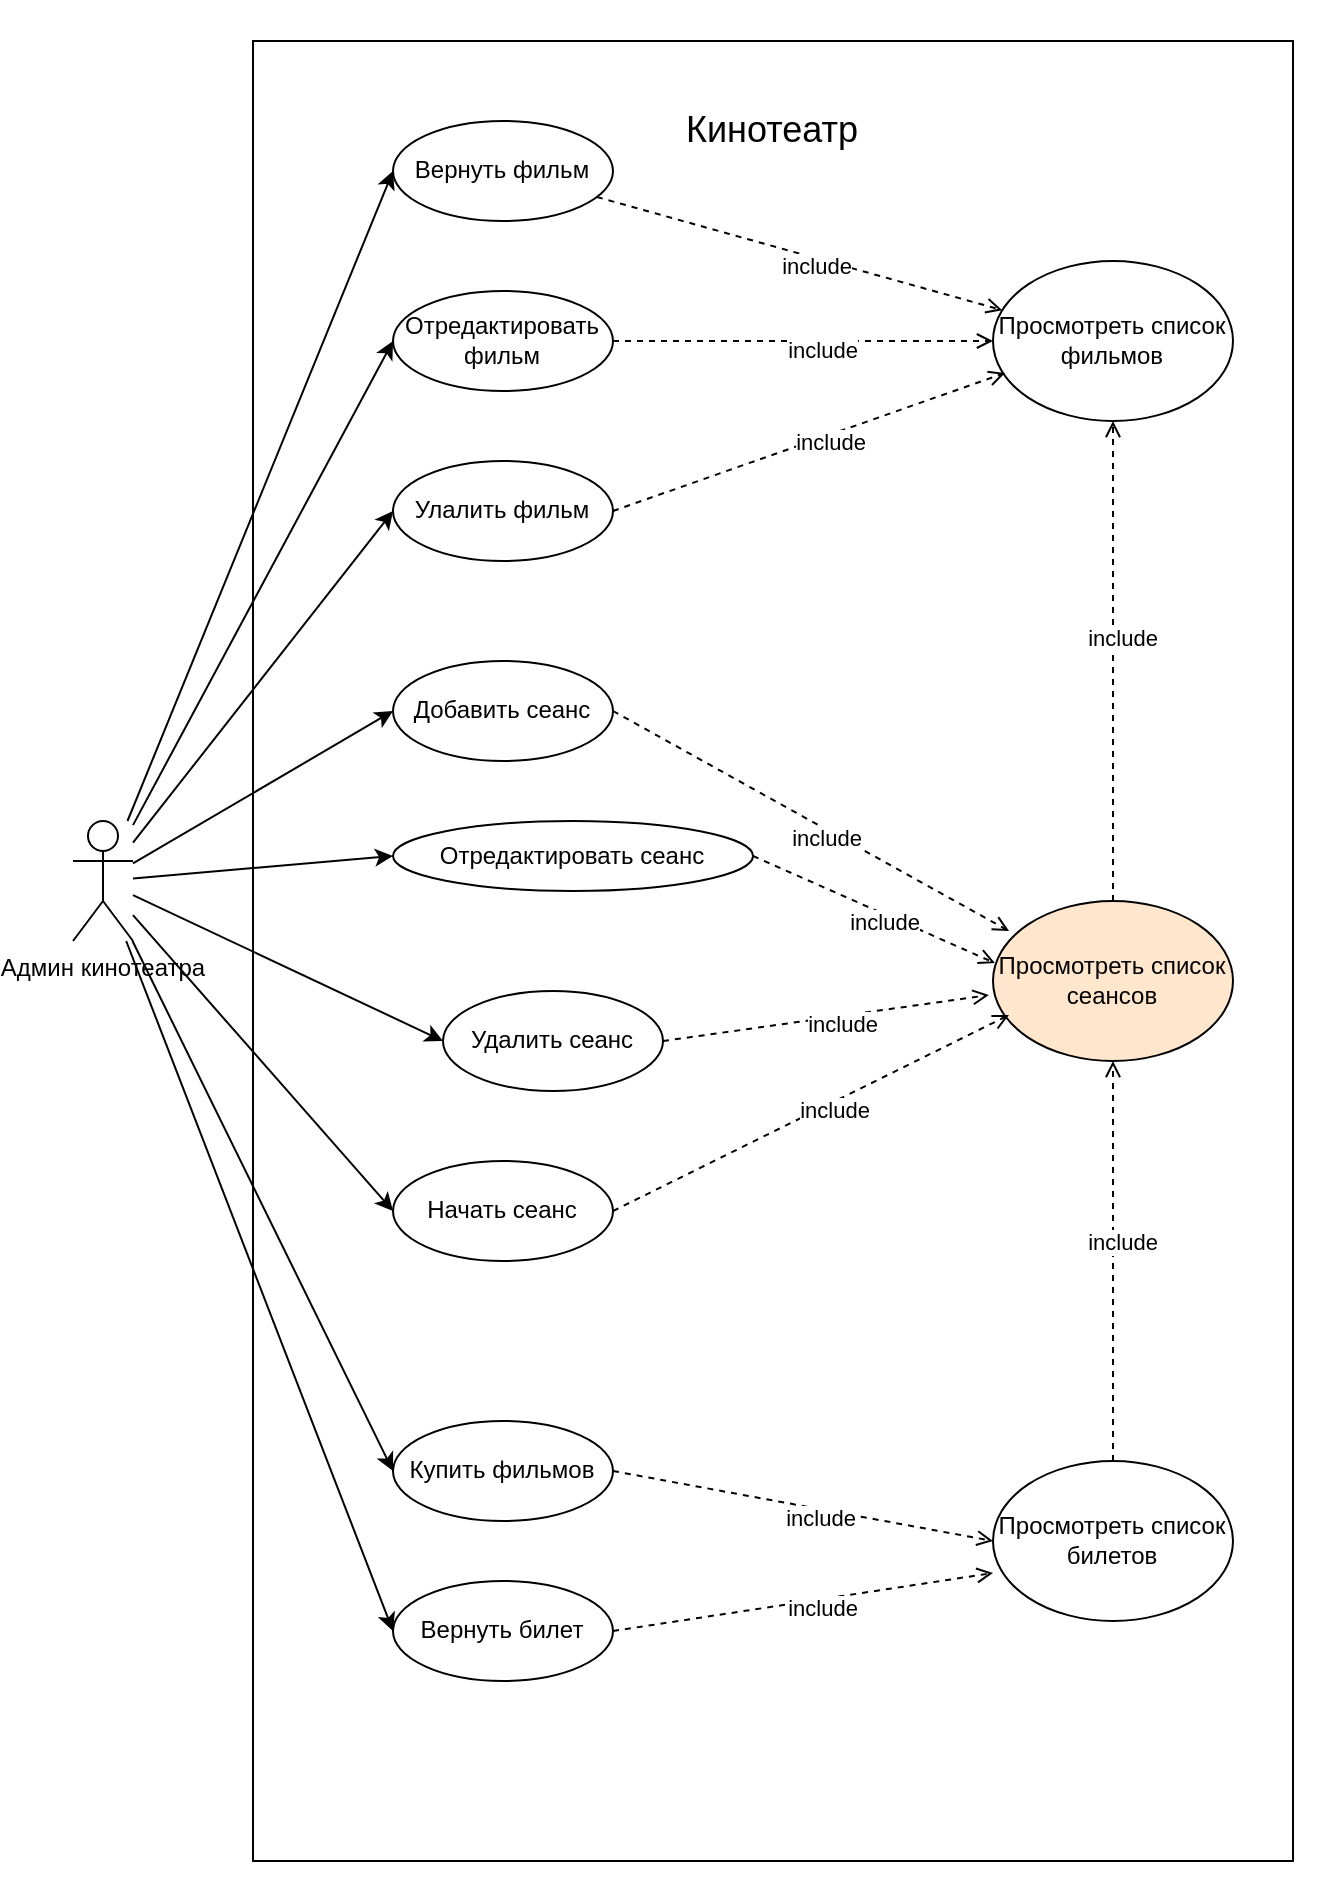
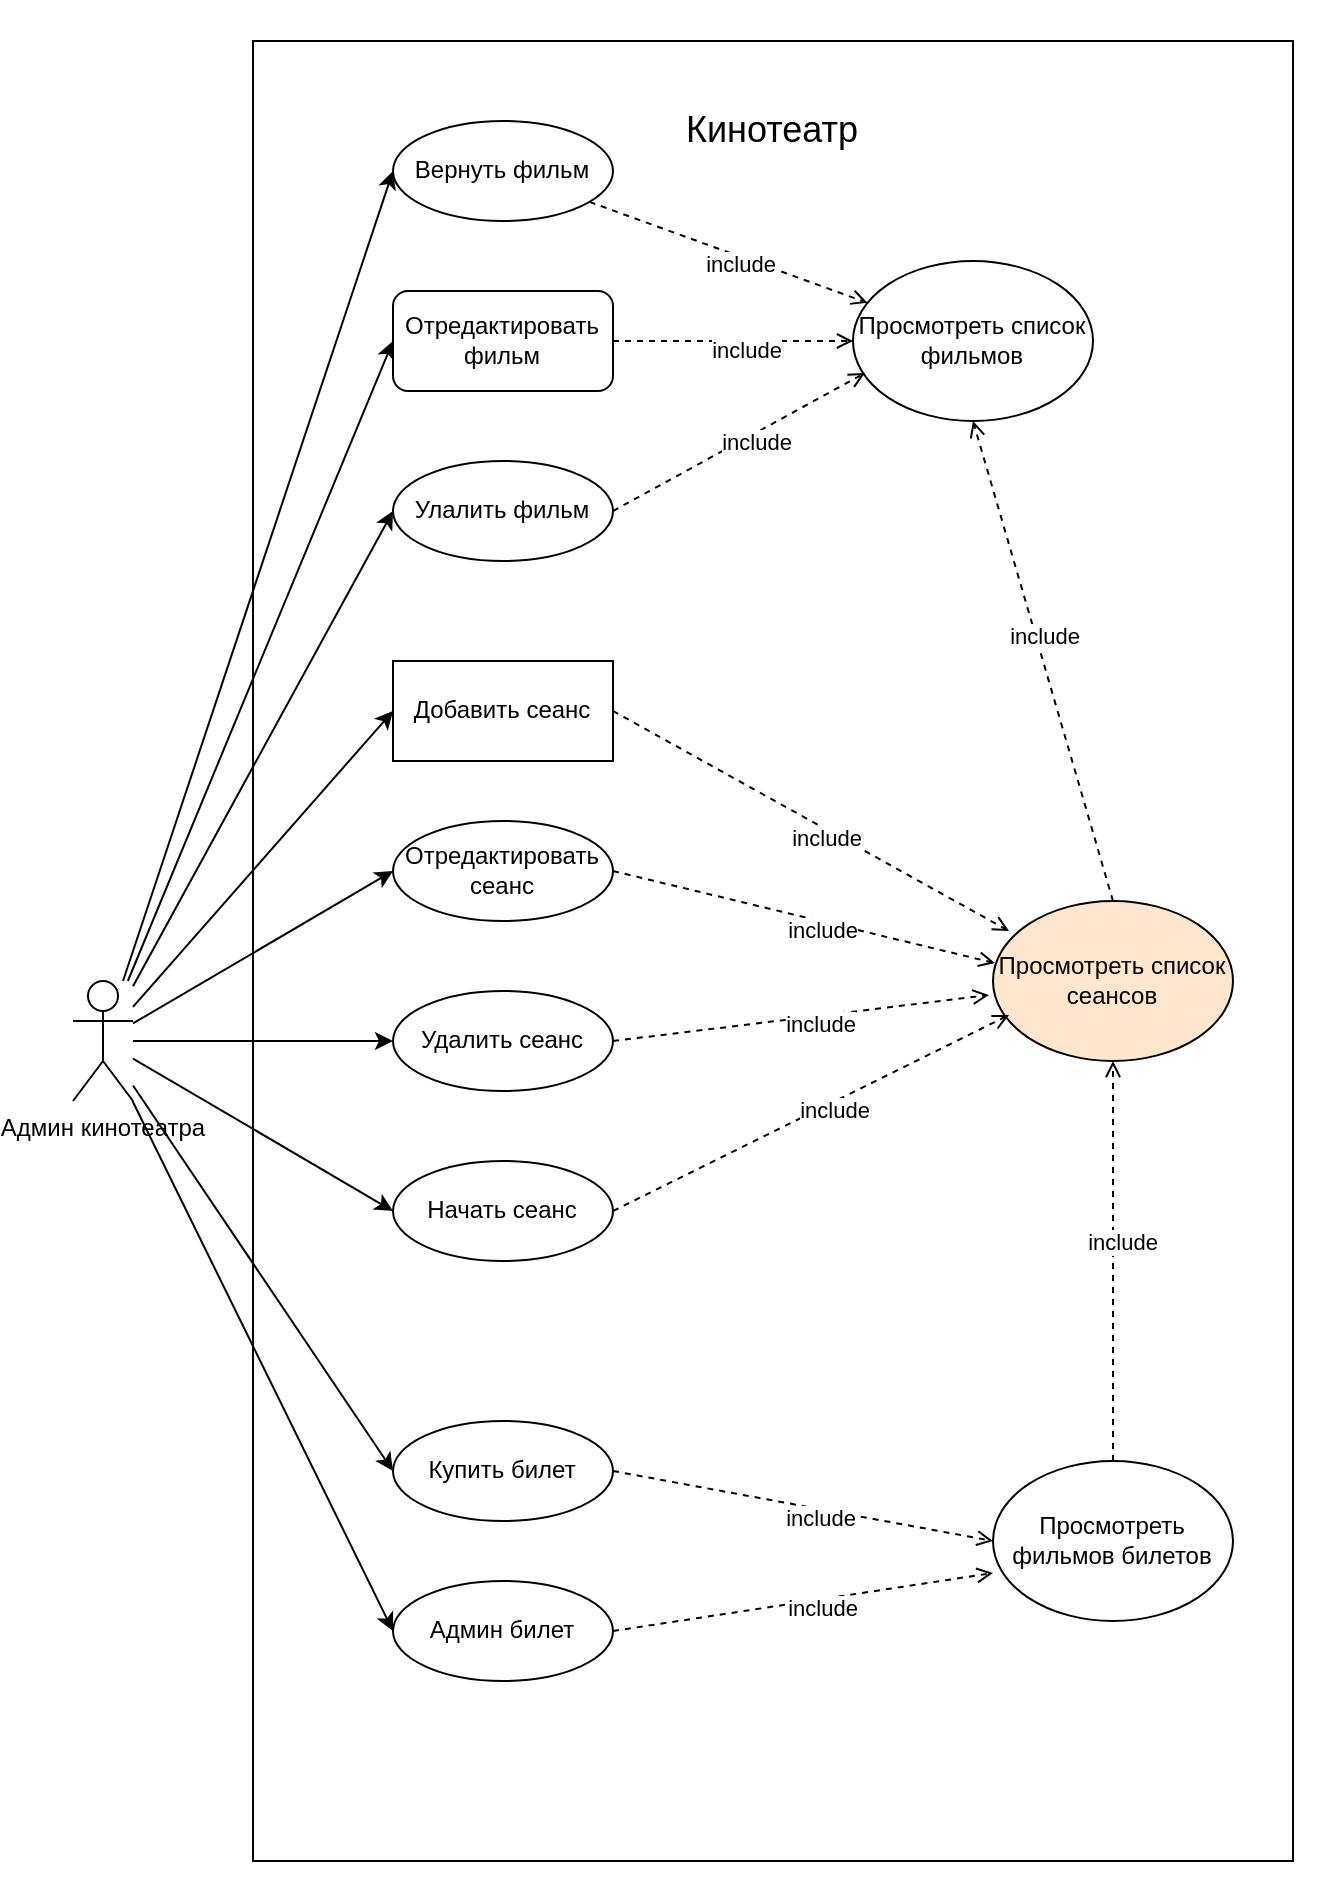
- <mxCell id="17" value="Отредактировать фильм" style="ellipse;whiteSpace=wrap;html=1;" vertex="1" parent="1"><mxGeometry x="180" y="145" width="110" height="50" as="geometry" /></mxCell>
+ <mxCell id="17" value="Отредактировать фильм" style="whiteSpace=wrap;html=1;rounded=1;" vertex="1" parent="1"><mxGeometry x="180" y="145" width="110" height="50" as="geometry" /></mxCell>
- <mxCell id="13" value="Просмотреть список фильмов" style="ellipse;whiteSpace=wrap;html=1;" vertex="1" parent="1"><mxGeometry x="480" y="130" width="120" height="80" as="geometry" /></mxCell>
+ <mxCell id="13" value="Просмотреть список фильмов" style="ellipse;whiteSpace=wrap;html=1;" vertex="1" parent="1"><mxGeometry x="410" y="130" width="120" height="80" as="geometry" /></mxCell>
- <mxCell id="24" value="Добавить сеанс" style="ellipse;whiteSpace=wrap;html=1;" vertex="1" parent="1"><mxGeometry x="180" y="330" width="110" height="50" as="geometry" /></mxCell>
+ <mxCell id="24" value="Добавить сеанс" style="whiteSpace=wrap;html=1;rounded=0;" vertex="1" parent="1"><mxGeometry x="180" y="330" width="110" height="50" as="geometry" /></mxCell>
- <mxCell id="25" value="Отредактировать сеанс" style="ellipse;whiteSpace=wrap;html=1;" vertex="1" parent="1"><mxGeometry x="180" y="410" width="180" height="35" as="geometry" /></mxCell>
+ <mxCell id="25" value="Отредактировать сеанс" style="ellipse;whiteSpace=wrap;html=1;" vertex="1" parent="1"><mxGeometry x="180" y="410" width="110" height="50" as="geometry" /></mxCell>
- <mxCell id="11" value="Админ кинотеатра" style="shape=umlActor;verticalLabelPosition=bottom;verticalAlign=top;html=1;outlineConnect=0;" vertex="1" parent="1"><mxGeometry x="20" y="410" width="30" height="60" as="geometry" /></mxCell>
+ <mxCell id="11" value="Админ кинотеатра" style="shape=umlActor;verticalLabelPosition=bottom;verticalAlign=top;html=1;outlineConnect=0;" vertex="1" parent="1"><mxGeometry x="20" y="490" width="30" height="60" as="geometry" /></mxCell>
- <mxCell id="26" value="Удалить сеанс" style="ellipse;whiteSpace=wrap;html=1;" vertex="1" parent="1"><mxGeometry x="205" y="495" width="110" height="50" as="geometry" /></mxCell>
+ <mxCell id="26" value="Удалить сеанс" style="ellipse;whiteSpace=wrap;html=1;" vertex="1" parent="1"><mxGeometry x="180" y="495" width="110" height="50" as="geometry" /></mxCell>
- <mxCell id="28" value="Купить фильмов" style="ellipse;whiteSpace=wrap;html=1;" vertex="1" parent="1"><mxGeometry x="180" y="710" width="110" height="50" as="geometry" /></mxCell>
+ <mxCell id="28" value="Купить билет" style="ellipse;whiteSpace=wrap;html=1;" vertex="1" parent="1"><mxGeometry x="180" y="710" width="110" height="50" as="geometry" /></mxCell>
- <mxCell id="31" value="Просмотреть список билетов" style="ellipse;whiteSpace=wrap;html=1;" vertex="1" parent="1"><mxGeometry x="480" y="730" width="120" height="80" as="geometry" /></mxCell>
+ <mxCell id="31" value="Просмотреть фильмов билетов" style="ellipse;whiteSpace=wrap;html=1;" vertex="1" parent="1"><mxGeometry x="480" y="730" width="120" height="80" as="geometry" /></mxCell>
- <mxCell id="29" value="Вернуть билет" style="ellipse;whiteSpace=wrap;html=1;" vertex="1" parent="1"><mxGeometry x="180" y="790" width="110" height="50" as="geometry" /></mxCell>
+ <mxCell id="29" value="Админ билет" style="ellipse;whiteSpace=wrap;html=1;" vertex="1" parent="1"><mxGeometry x="180" y="790" width="110" height="50" as="geometry" /></mxCell>
